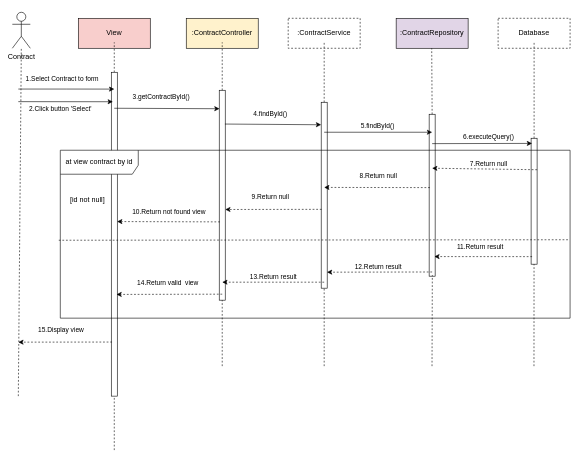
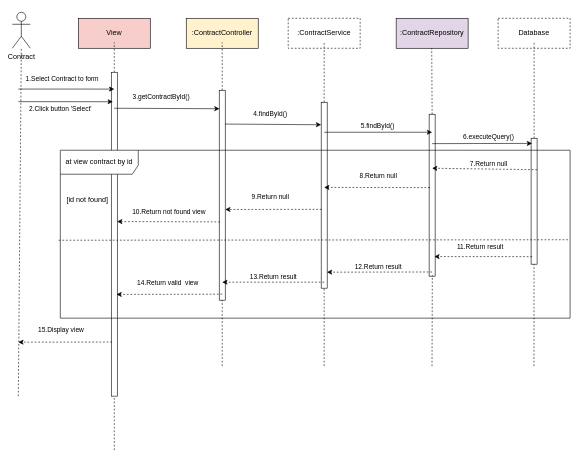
- <mxCell id="35" value="[id not null]" style="text;html=1;align=center;verticalAlign=middle;resizable=0;points=[];autosize=1;strokeColor=none;fillColor=none;" parent="1" vertex="1"><mxGeometry x="100" y="318" width="90" height="30" as="geometry" /></mxCell>
+ <mxCell id="35" value="[id not found]" style="text;html=1;align=center;verticalAlign=middle;resizable=0;points=[];autosize=1;strokeColor=none;fillColor=none;" parent="1" vertex="1"><mxGeometry x="100" y="318" width="90" height="30" as="geometry" /></mxCell>
